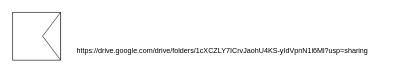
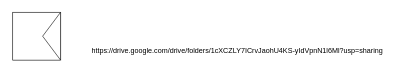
- <mxCell id="4" value="https://drive.google.com/drive/folders/1cXCZLY7ICrvJaohU4KS-yIdVpnN1l6Ml?usp=sharing" style="text;html=1;" vertex="1" parent="1"><mxGeometry x="125" y="70" width="510" height="30" as="geometry" /></mxCell>
+ <mxCell id="4" value="https://drive.google.com/drive/folders/1cXCZLY7ICrvJaohU4KS-yIdVpnN1l6Ml?usp=sharing" style="text;html=1;" vertex="1" parent="1"><mxGeometry x="150" y="70" width="510" height="30" as="geometry" /></mxCell>
